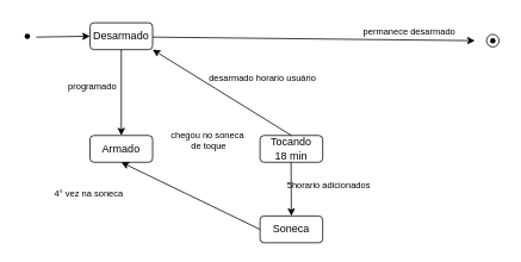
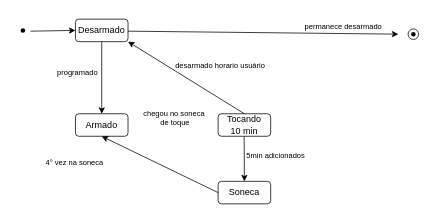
- <mxCell id="12" value="&lt;div&gt;Tocando&lt;/div&gt;&lt;div&gt;18 min&lt;br&gt;&lt;/div&gt;" style="rounded=1;whiteSpace=wrap;html=1;" vertex="1" parent="1"><mxGeometry x="290" y="151" width="70" height="30" as="geometry" /></mxCell>
+ <mxCell id="12" value="&lt;div&gt;Tocando&lt;/div&gt;&lt;div&gt;10 min&lt;br&gt;&lt;/div&gt;" style="rounded=1;whiteSpace=wrap;html=1;" vertex="1" parent="1"><mxGeometry x="290" y="151" width="70" height="30" as="geometry" /></mxCell>
- <mxCell id="14" value="5horario adicionados" style="text;html=1;align=center;verticalAlign=middle;whiteSpace=wrap;rounded=0;fontSize=10;" vertex="1" parent="1"><mxGeometry x="300" y="191" width="134" height="30" as="geometry" /></mxCell>
+ <mxCell id="14" value="5min adicionados" style="text;html=1;align=center;verticalAlign=middle;whiteSpace=wrap;rounded=0;fontSize=10;" vertex="1" parent="1"><mxGeometry x="300" y="191" width="134" height="30" as="geometry" /></mxCell>
